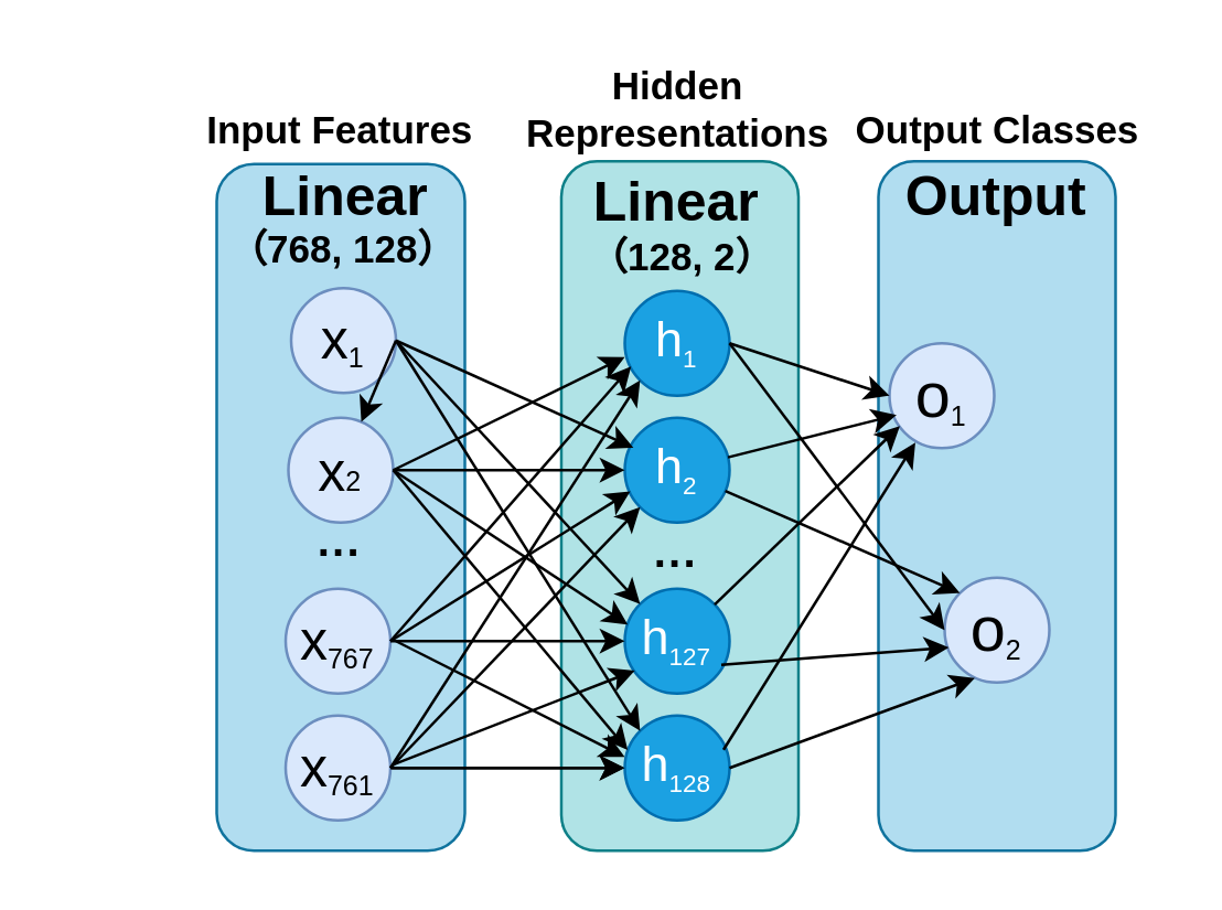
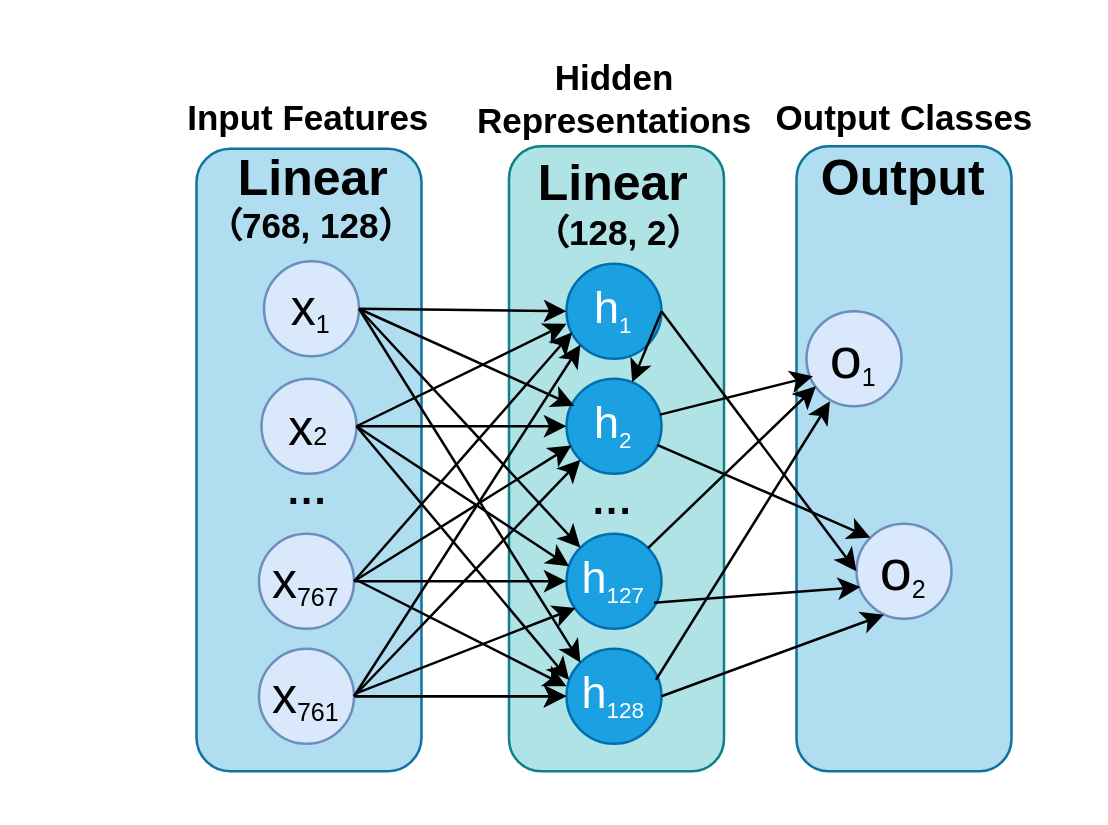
- <mxCell id="41" value="" style="endArrow=classic;html=1;rounded=0;exitX=1;exitY=0.5;exitDx=0;exitDy=0;entryX=0;entryY=0.5;entryDx=0;entryDy=0;" edge="1" parent="1" source="15" target="39"><mxGeometry width="50" height="50" relative="1" as="geometry"><mxPoint x="258" y="259" as="sourcePoint" /><mxPoint x="308" y="209" as="targetPoint" /></mxGeometry></mxCell>
+ <mxCell id="41" value="" style="endArrow=classic;html=1;rounded=0;exitX=1;exitY=0.5;exitDx=0;exitDy=0;" edge="1" parent="1" source="15" target="16"><mxGeometry width="50" height="50" relative="1" as="geometry"><mxPoint x="258" y="259" as="sourcePoint" /><mxPoint x="308" y="209" as="targetPoint" /></mxGeometry></mxCell>
- <mxCell id="19" value="" style="endArrow=classic;html=1;rounded=0;exitX=1;exitY=0.5;exitDx=0;exitDy=0;" edge="1" parent="1" source="11" target="13"><mxGeometry width="50" height="50" relative="1" as="geometry"><mxPoint x="268" y="299" as="sourcePoint" /><mxPoint x="318" y="249" as="targetPoint" /></mxGeometry></mxCell>
+ <mxCell id="19" value="" style="endArrow=classic;html=1;rounded=0;exitX=1;exitY=0.5;exitDx=0;exitDy=0;entryX=0;entryY=0.5;entryDx=0;entryDy=0;" edge="1" parent="1" source="11" target="15"><mxGeometry width="50" height="50" relative="1" as="geometry"><mxPoint x="268" y="299" as="sourcePoint" /><mxPoint x="318" y="249" as="targetPoint" /></mxGeometry></mxCell>
